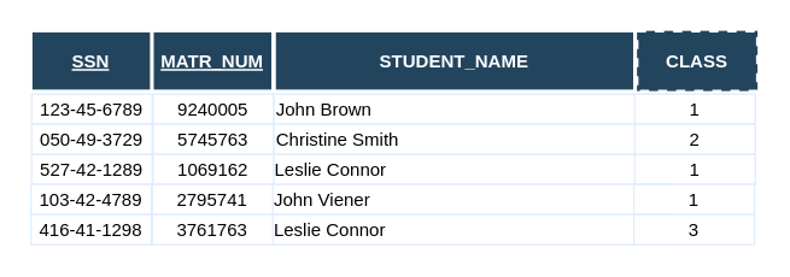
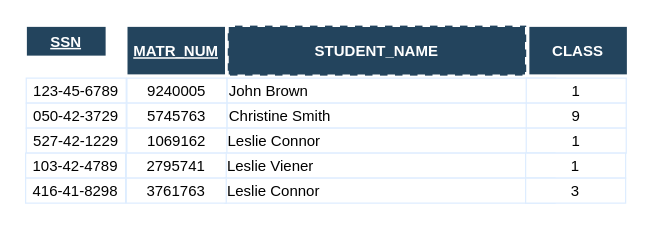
- <mxCell id="23" value="SSN" style="fillColor=#23445D;strokeColor=#FFFFFF;strokeWidth=2;fontColor=#FFFFFF;fontStyle=5" vertex="1" parent="1"><mxGeometry x="20" y="20" width="80.0" height="40.0" as="geometry" /></mxCell>
+ <mxCell id="23" value="SSN" style="fillColor=#23445D;strokeColor=#FFFFFF;strokeWidth=2;fontColor=#FFFFFF;fontStyle=5" vertex="1" parent="1"><mxGeometry x="20" y="20" width="65" height="25" as="geometry" /></mxCell>
- <mxCell id="5" value="STUDENT_NAME" style="fillColor=#23445D;strokeColor=#FFFFFF;strokeWidth=2;fontColor=#FFFFFF;fontStyle=1" parent="1" vertex="1"><mxGeometry x="181.5" y="20" width="239" height="40" as="geometry" /></mxCell>
+ <mxCell id="5" value="STUDENT_NAME" style="fillColor=#23445D;strokeColor=#FFFFFF;strokeWidth=2;fontColor=#FFFFFF;fontStyle=1;dashed=1;" parent="1" vertex="1"><mxGeometry x="181.5" y="20" width="239" height="40" as="geometry" /></mxCell>
- <mxCell id="9" value="CLASS" style="fillColor=#23445D;strokeColor=#FFFFFF;strokeWidth=2;fontColor=#FFFFFF;fontStyle=1;dashed=1;" parent="1" vertex="1"><mxGeometry x="422" y="20" width="80.0" height="40.0" as="geometry" /></mxCell>
+ <mxCell id="9" value="CLASS" style="fillColor=#23445D;strokeColor=#FFFFFF;strokeWidth=2;fontColor=#FFFFFF;fontStyle=1" parent="1" vertex="1"><mxGeometry x="422" y="20" width="80.0" height="40.0" as="geometry" /></mxCell>
- <mxCell id="21" value="050-49-3729" style="strokeColor=#DEEDFF" vertex="1" parent="1"><mxGeometry x="20.5" y="82" width="80.0" height="20" as="geometry" /></mxCell>
+ <mxCell id="21" value="050-42-3729" style="strokeColor=#DEEDFF" vertex="1" parent="1"><mxGeometry x="20.5" y="82" width="80.0" height="20" as="geometry" /></mxCell>
- <mxCell id="7" value="2" style="strokeColor=#DEEDFF" parent="1" vertex="1"><mxGeometry x="420.5" y="82" width="80.0" height="20" as="geometry" /></mxCell>
+ <mxCell id="7" value="9" style="strokeColor=#DEEDFF" parent="1" vertex="1"><mxGeometry x="420.5" y="82" width="80.0" height="20" as="geometry" /></mxCell>
- <mxCell id="22" value="527-42-1289" style="strokeColor=#DEEDFF" vertex="1" parent="1"><mxGeometry x="20.5" y="102" width="80.0" height="20" as="geometry" /></mxCell>
+ <mxCell id="22" value="527-42-1229" style="strokeColor=#DEEDFF" vertex="1" parent="1"><mxGeometry x="20.5" y="102" width="80.0" height="20" as="geometry" /></mxCell>
- <mxCell id="14" value="John Viener" style="align=left;strokeColor=#DEEDFF" vertex="1" parent="1"><mxGeometry x="179.5" y="122" width="264" height="20" as="geometry" /></mxCell>
+ <mxCell id="14" value="Leslie Viener" style="align=left;strokeColor=#DEEDFF" vertex="1" parent="1"><mxGeometry x="179.5" y="122" width="264" height="20" as="geometry" /></mxCell>
- <mxCell id="25" value="416-41-1298" style="strokeColor=#DEEDFF" vertex="1" parent="1"><mxGeometry x="20" y="142" width="80.0" height="20" as="geometry" /></mxCell>
+ <mxCell id="25" value="416-41-8298" style="strokeColor=#DEEDFF" vertex="1" parent="1"><mxGeometry x="20" y="142" width="80.0" height="20" as="geometry" /></mxCell>
